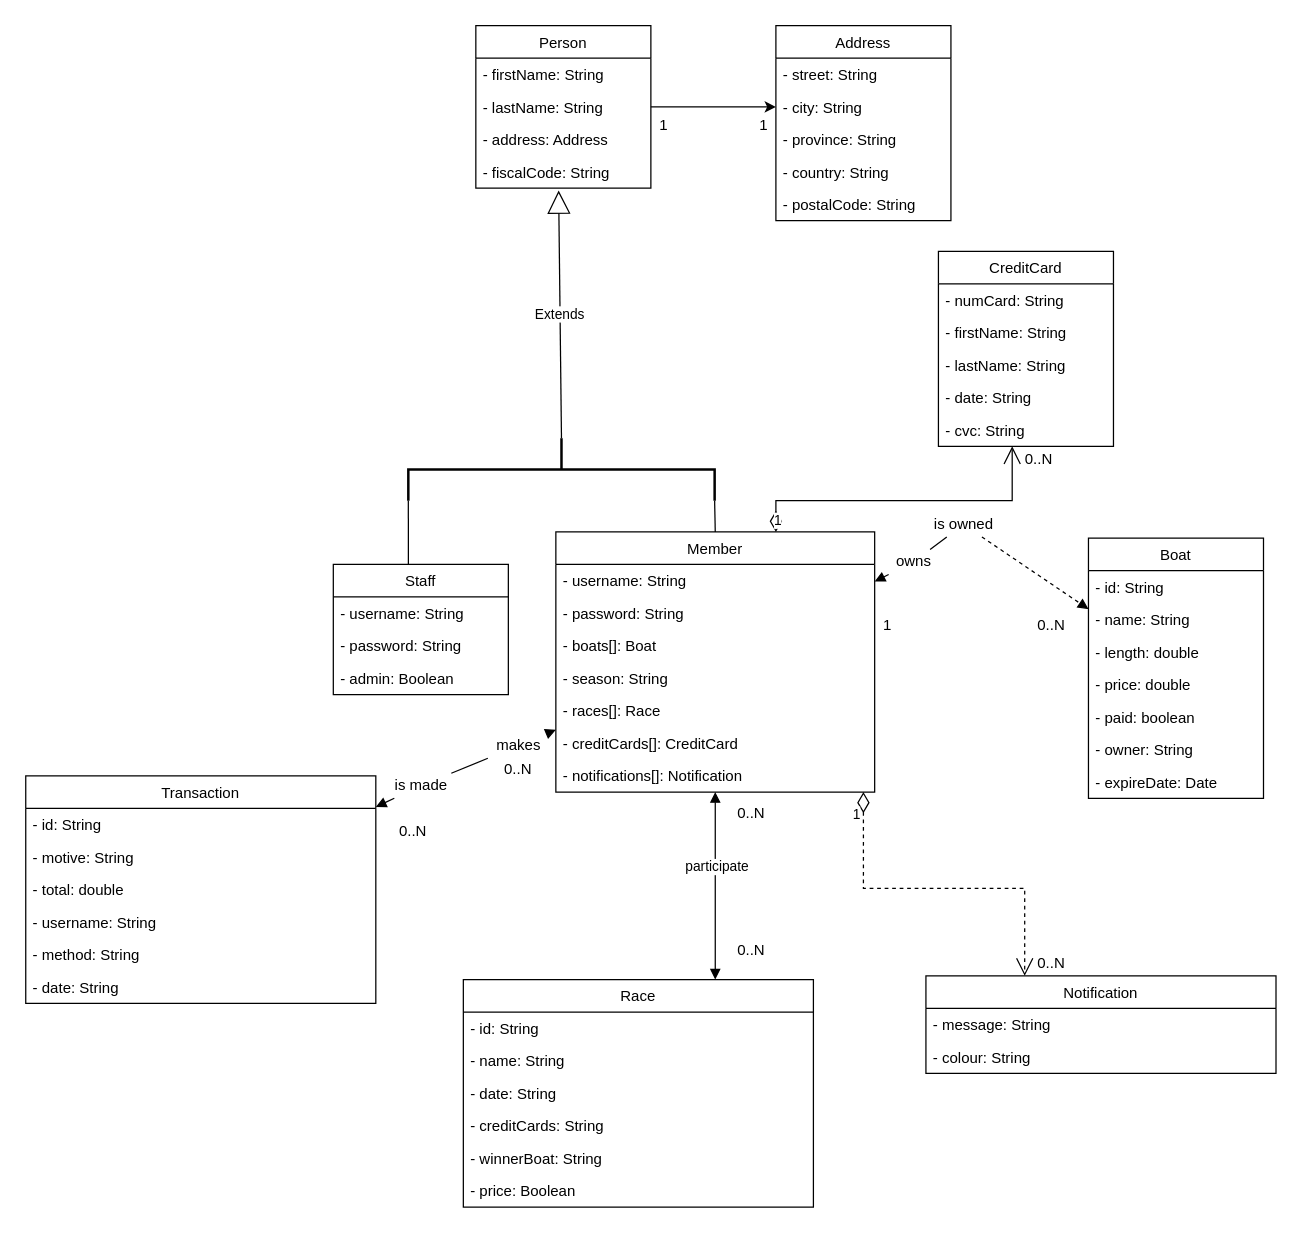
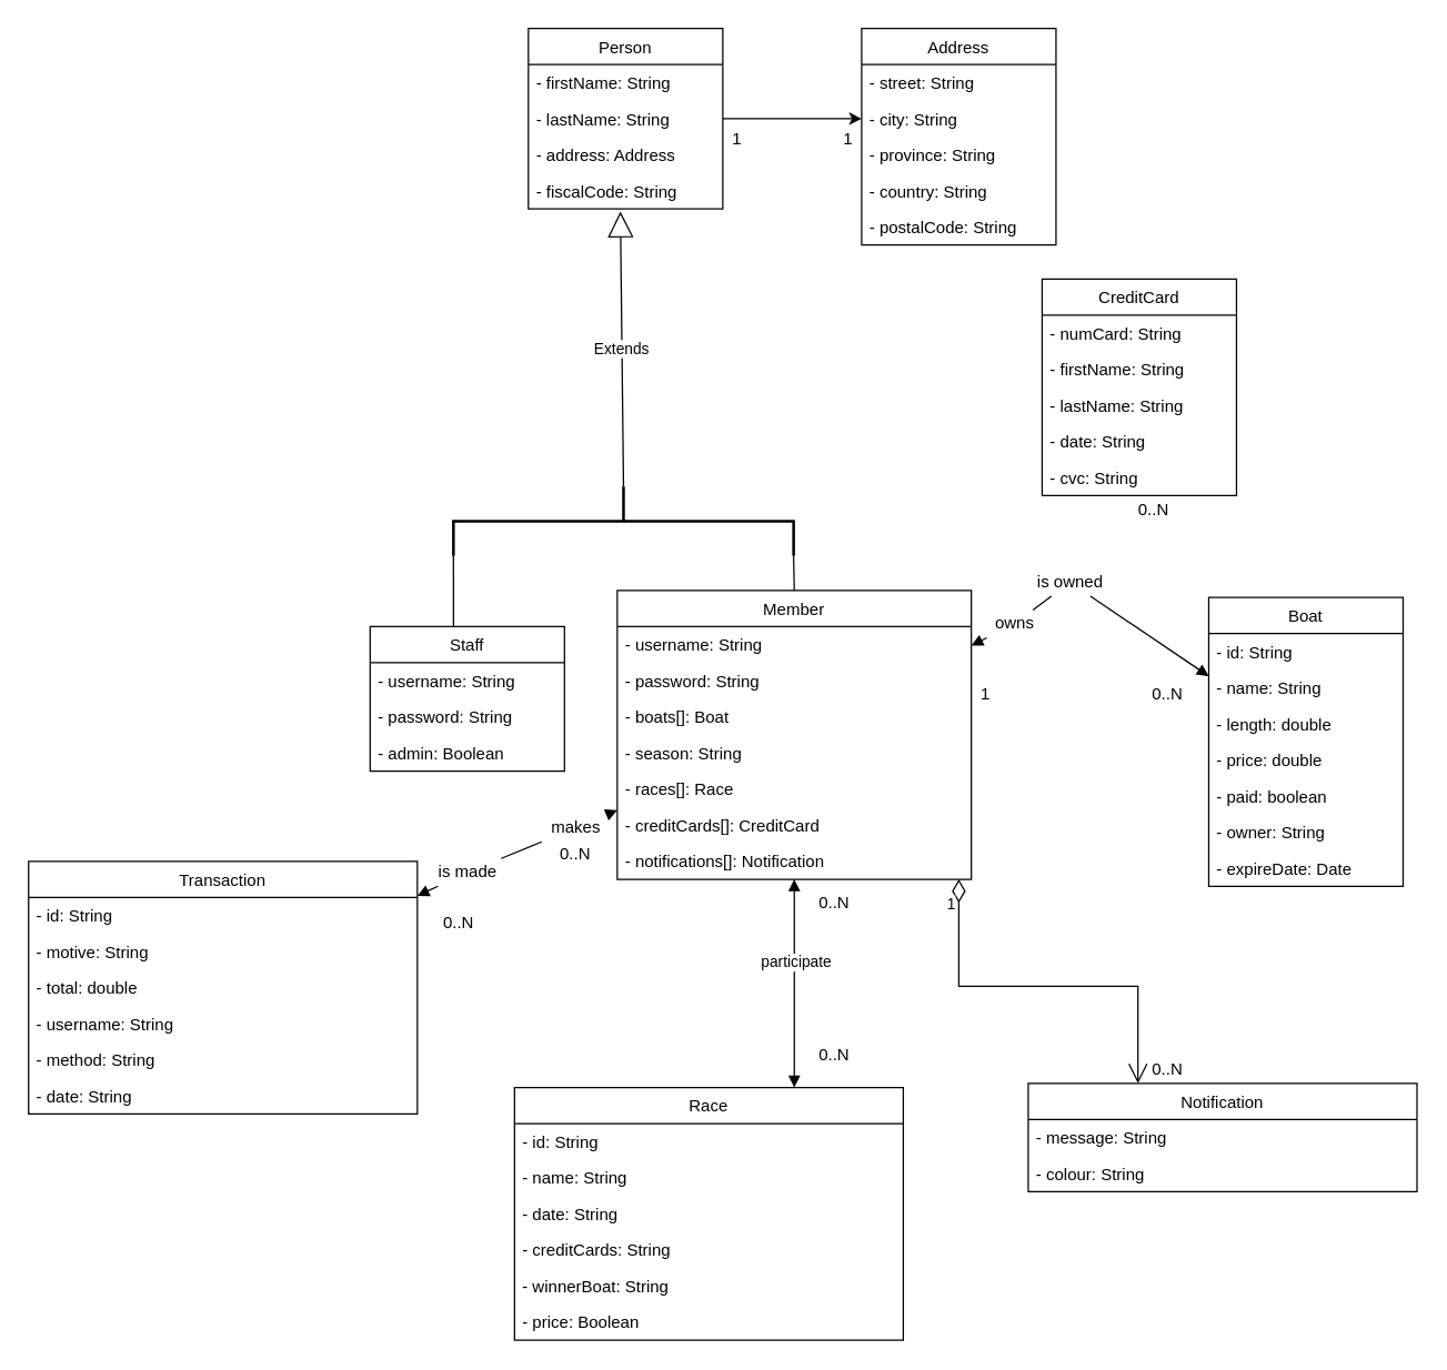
- <mxCell id="58" value="1" style="endArrow=open;html=1;endSize=12;startArrow=diamondThin;startSize=14;startFill=0;edgeStyle=orthogonalEdgeStyle;align=left;verticalAlign=bottom;rounded=0;" parent="1" source="15" target="52" edge="1"><mxGeometry x="-1" y="3" relative="1" as="geometry"><mxPoint x="530" y="300" as="sourcePoint" /><mxPoint x="690" y="300" as="targetPoint" /><Array as="points"><mxPoint x="620" y="400" /><mxPoint x="809" y="400" /></Array></mxGeometry></mxCell>
- <mxCell id="38" value="" style="endArrow=block;startArrow=none;endFill=1;startFill=1;html=1;rounded=0;dashed=1;" parent="1" source="82" target="30" edge="1"><mxGeometry width="160" relative="1" as="geometry"><mxPoint x="570" y="620" as="sourcePoint" /><mxPoint x="730" y="620" as="targetPoint" /></mxGeometry></mxCell>
+ <mxCell id="38" value="" style="endArrow=block;startArrow=none;endFill=1;startFill=1;html=1;rounded=0;" parent="1" source="82" target="30" edge="1"><mxGeometry width="160" relative="1" as="geometry"><mxPoint x="570" y="620" as="sourcePoint" /><mxPoint x="730" y="620" as="targetPoint" /></mxGeometry></mxCell>
- <mxCell id="63" value="1" style="endArrow=open;html=1;endSize=12;startArrow=diamondThin;startSize=14;startFill=0;edgeStyle=orthogonalEdgeStyle;align=left;verticalAlign=bottom;rounded=0;dashed=1;" edge="1" parent="1" source="15" target="60"><mxGeometry x="-0.804" y="-10" relative="1" as="geometry"><mxPoint x="630" y="435" as="sourcePoint" /><mxPoint x="810" y="610" as="targetPoint" /><Array as="points"><mxPoint x="690" y="710" /><mxPoint x="819" y="710" /></Array><mxPoint as="offset" /></mxGeometry></mxCell>
+ <mxCell id="63" value="1" style="endArrow=open;html=1;endSize=12;startArrow=diamondThin;startSize=14;startFill=0;edgeStyle=orthogonalEdgeStyle;align=left;verticalAlign=bottom;rounded=0;" edge="1" parent="1" source="15" target="60"><mxGeometry x="-0.804" y="-10" relative="1" as="geometry"><mxPoint x="630" y="435" as="sourcePoint" /><mxPoint x="810" y="610" as="targetPoint" /><Array as="points"><mxPoint x="690" y="710" /><mxPoint x="819" y="710" /></Array><mxPoint as="offset" /></mxGeometry></mxCell>
